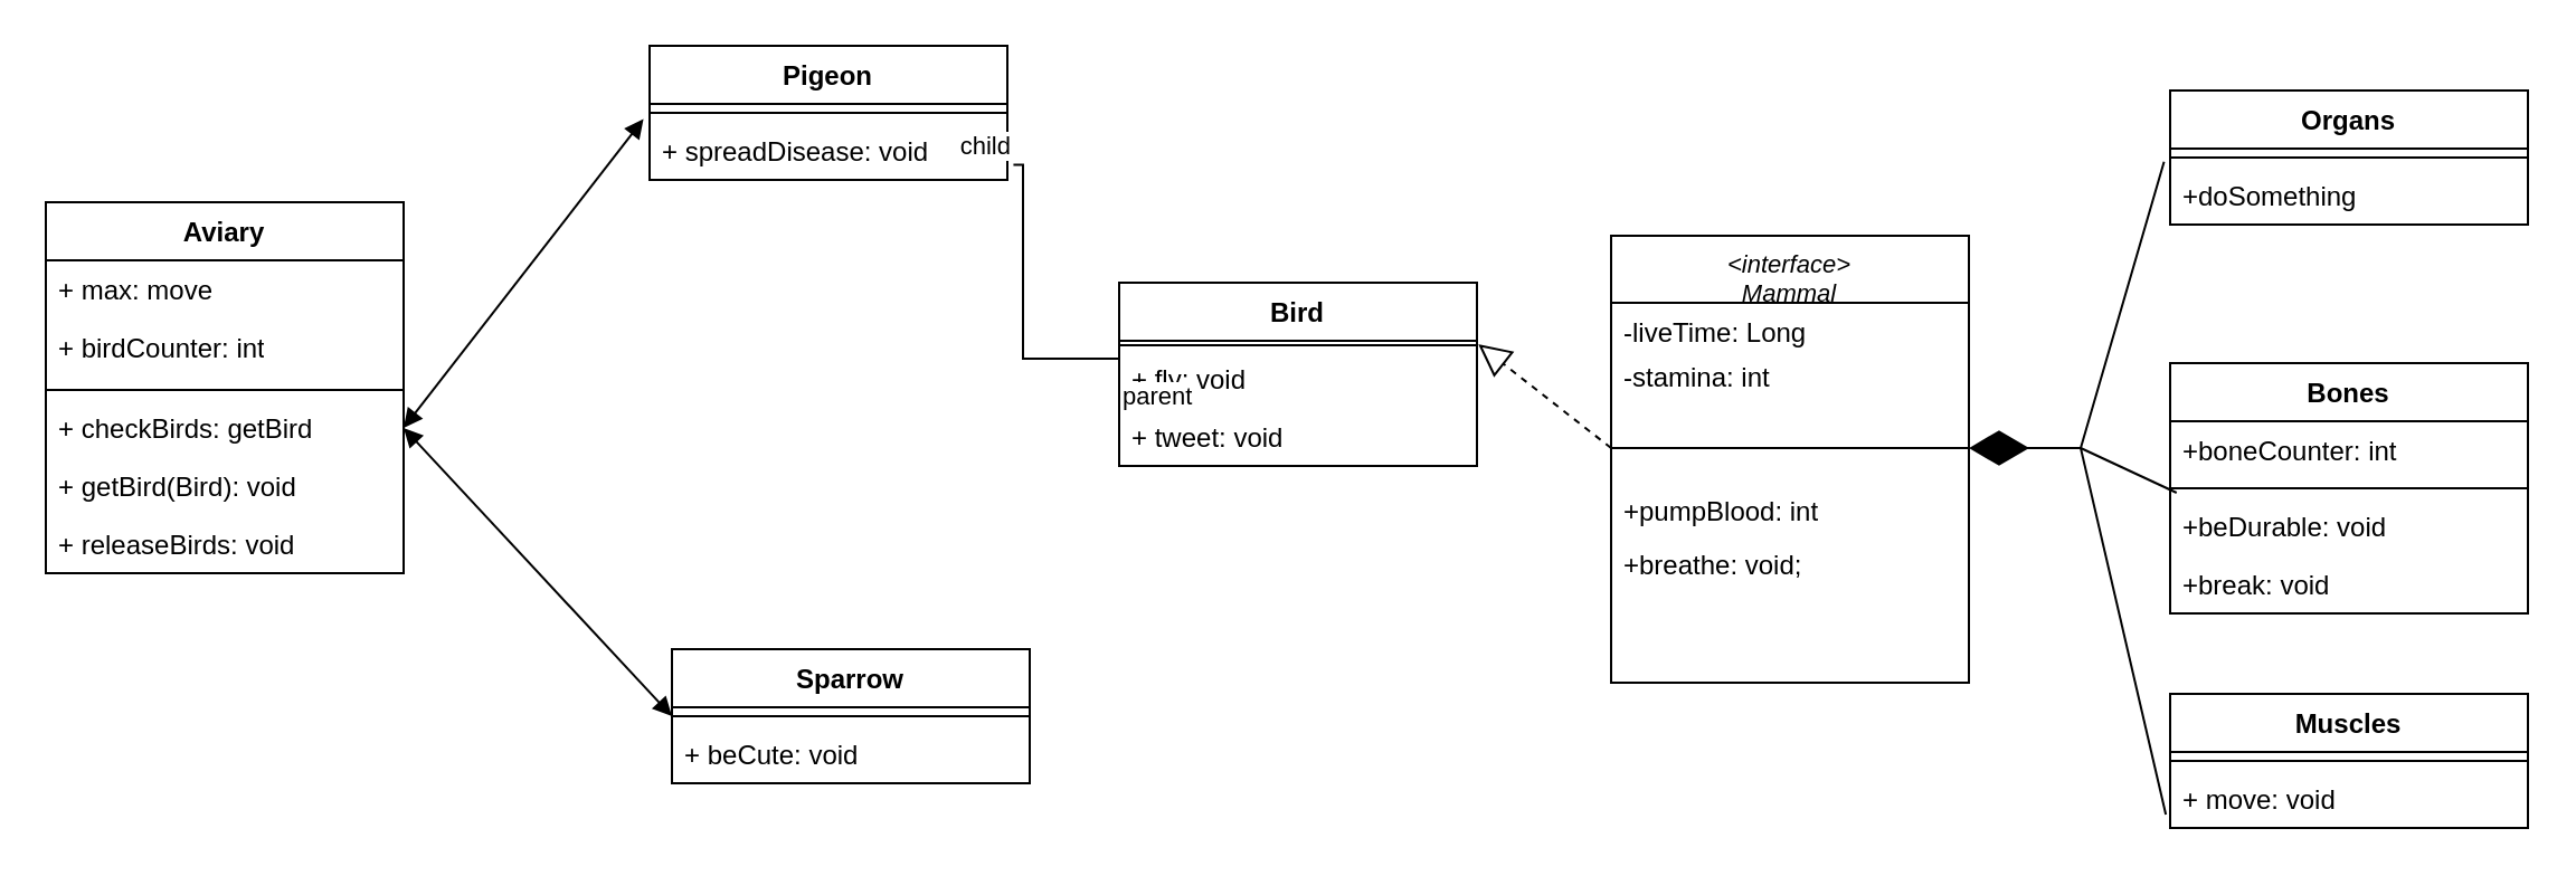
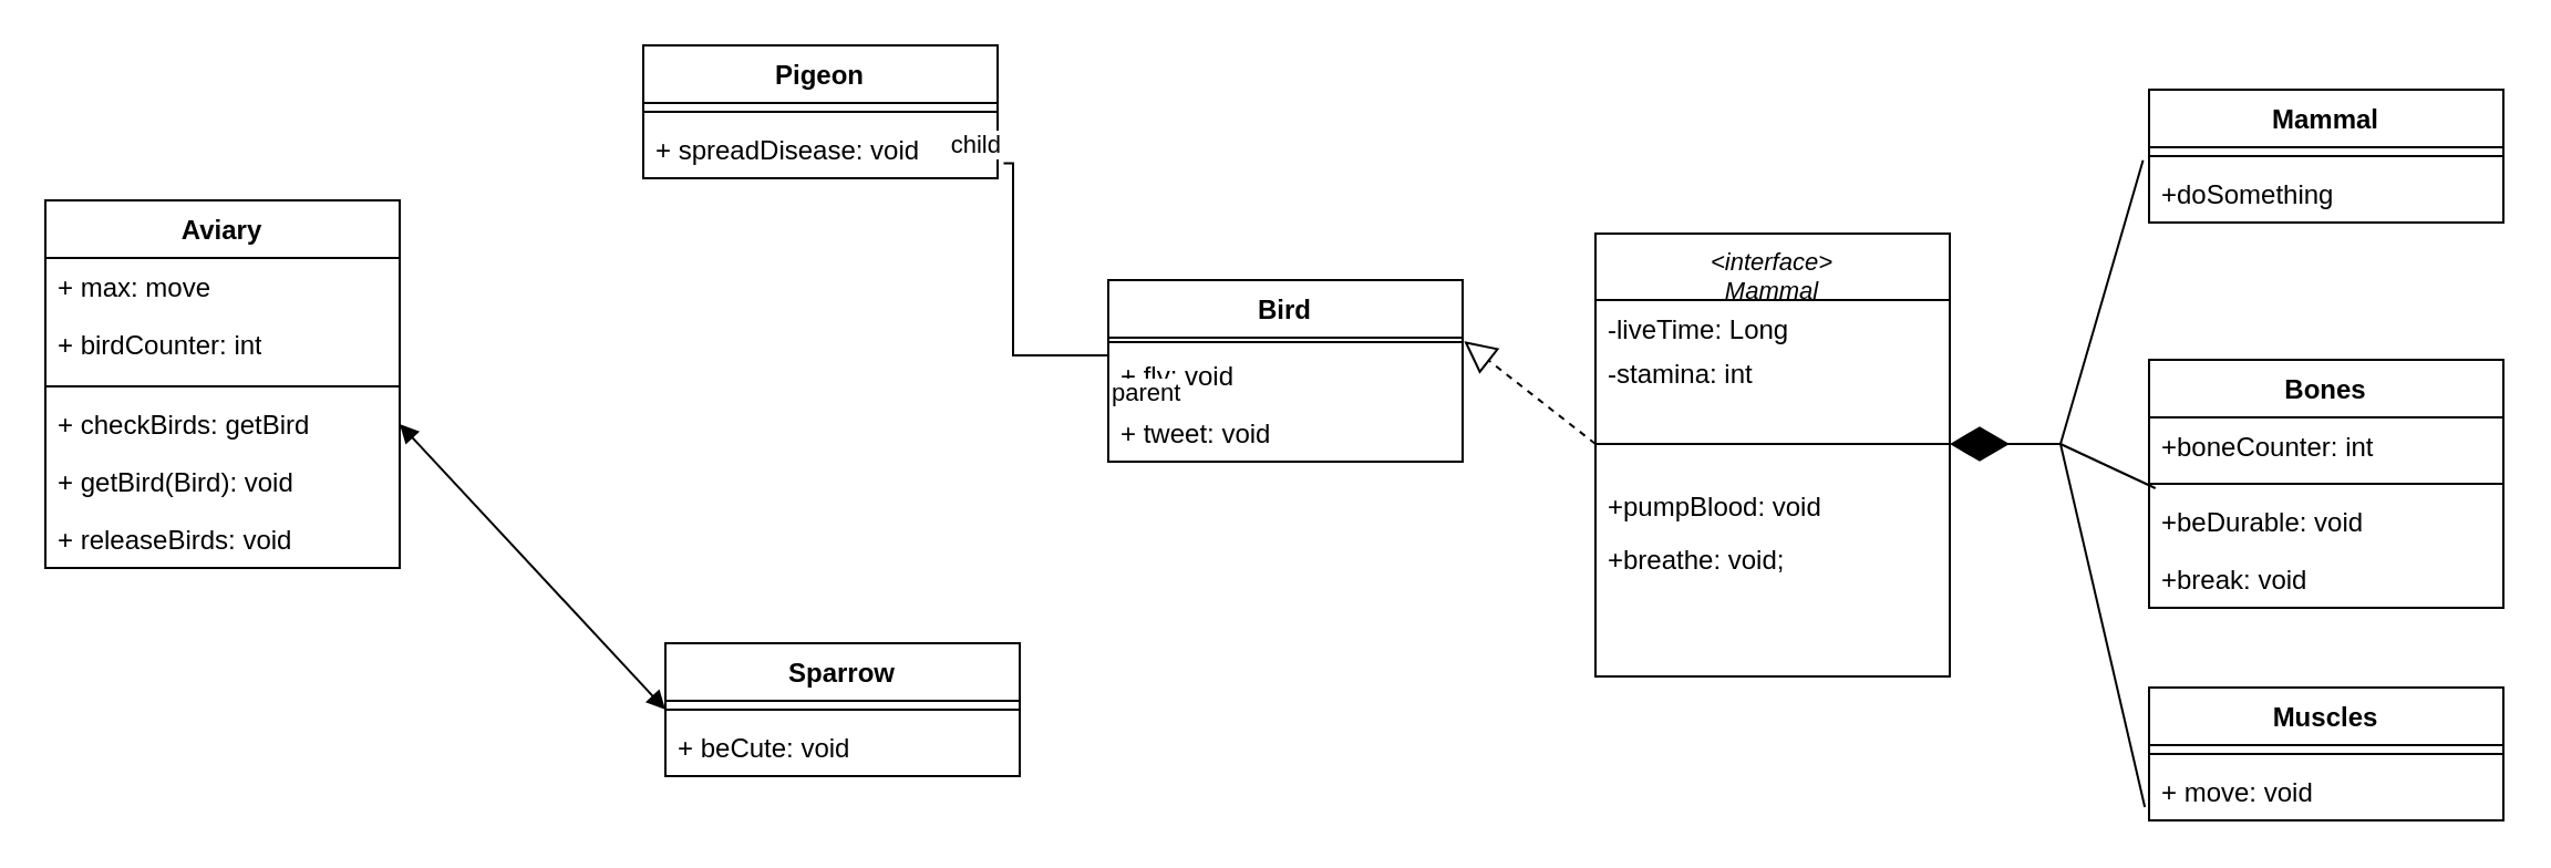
- <mxCell id="8" value="Organs" style="swimlane;fontStyle=1;align=center;verticalAlign=top;childLayout=stackLayout;horizontal=1;startSize=26;horizontalStack=0;resizeParent=1;resizeParentMax=0;resizeLast=0;collapsible=1;marginBottom=0;whiteSpace=wrap;html=1;" vertex="1" parent="1"><mxGeometry x="970" y="40" width="160" height="60" as="geometry" /></mxCell>
+ <mxCell id="8" value="Mammal" style="swimlane;fontStyle=1;align=center;verticalAlign=top;childLayout=stackLayout;horizontal=1;startSize=26;horizontalStack=0;resizeParent=1;resizeParentMax=0;resizeLast=0;collapsible=1;marginBottom=0;whiteSpace=wrap;html=1;" vertex="1" parent="1"><mxGeometry x="970" y="40" width="160" height="60" as="geometry" /></mxCell>
- <mxCell id="44" value="" style="endArrow=block;startArrow=block;endFill=1;startFill=1;html=1;rounded=0;entryX=-0.017;entryY=-0.046;entryDx=0;entryDy=0;entryPerimeter=0;exitX=1;exitY=0.5;exitDx=0;exitDy=0;" edge="1" parent="1" source="30" target="35"><mxGeometry width="160" relative="1" as="geometry"><mxPoint x="170" y="190" as="sourcePoint" /><mxPoint x="330" y="190" as="targetPoint" /></mxGeometry></mxCell>
- <mxCell id="6" value="+pumpBlood: int" style="text;align=left;verticalAlign=top;spacingLeft=4;spacingRight=4;overflow=hidden;rotatable=0;points=[[0,0.5],[1,0.5]];portConstraint=eastwest;" vertex="1" parent="2"><mxGeometry y="110" width="160" height="24" as="geometry" /></mxCell>
+ <mxCell id="6" value="+pumpBlood: void" style="text;align=left;verticalAlign=top;spacingLeft=4;spacingRight=4;overflow=hidden;rotatable=0;points=[[0,0.5],[1,0.5]];portConstraint=eastwest;" vertex="1" parent="2"><mxGeometry y="110" width="160" height="24" as="geometry" /></mxCell>
